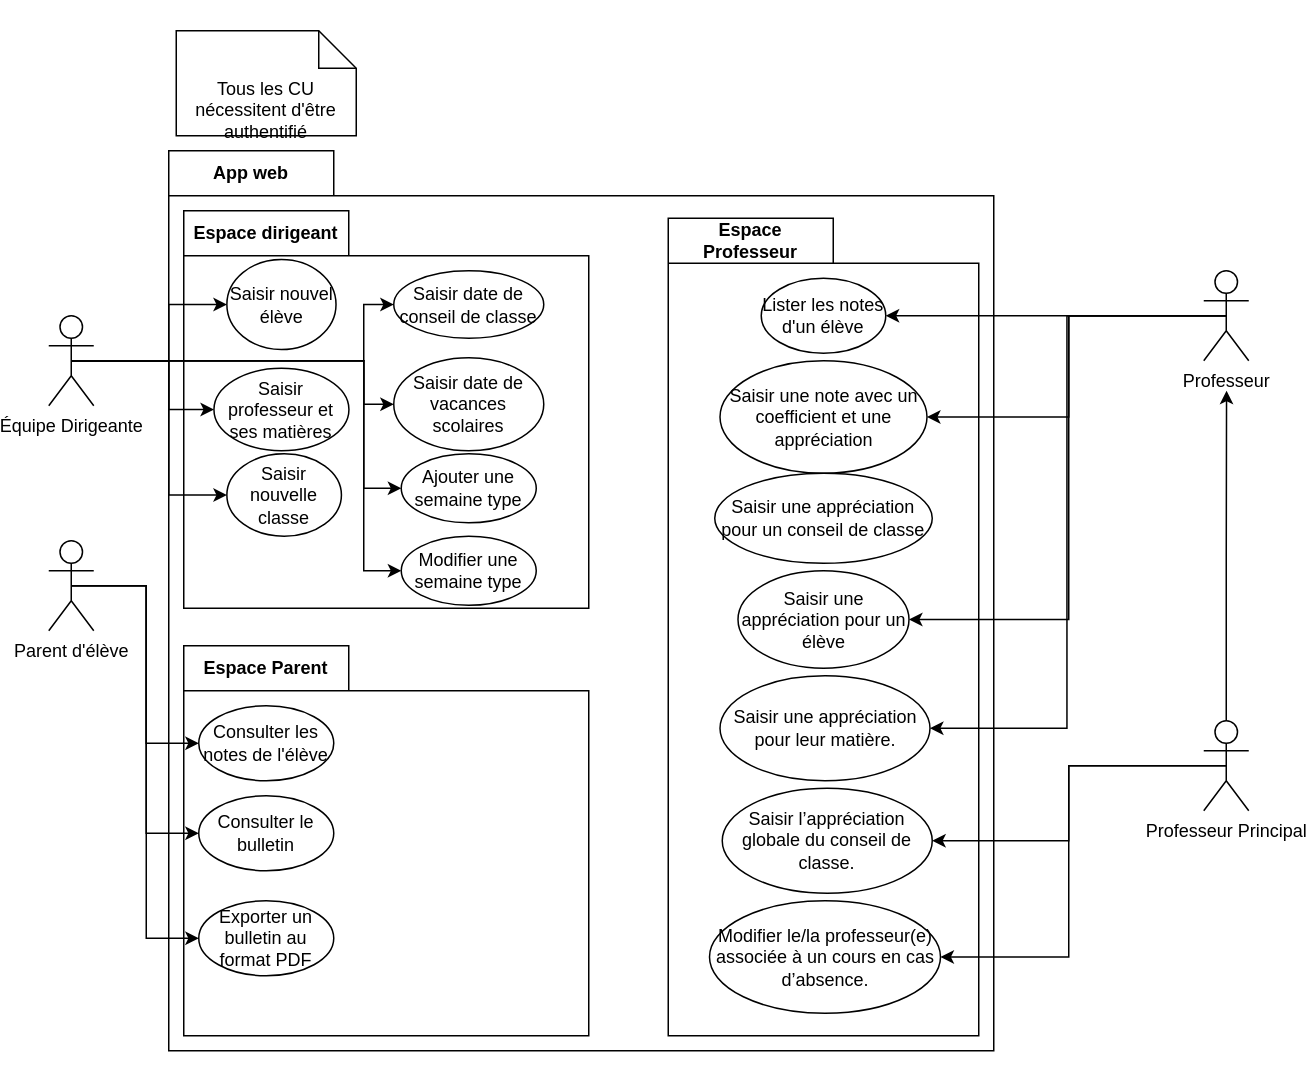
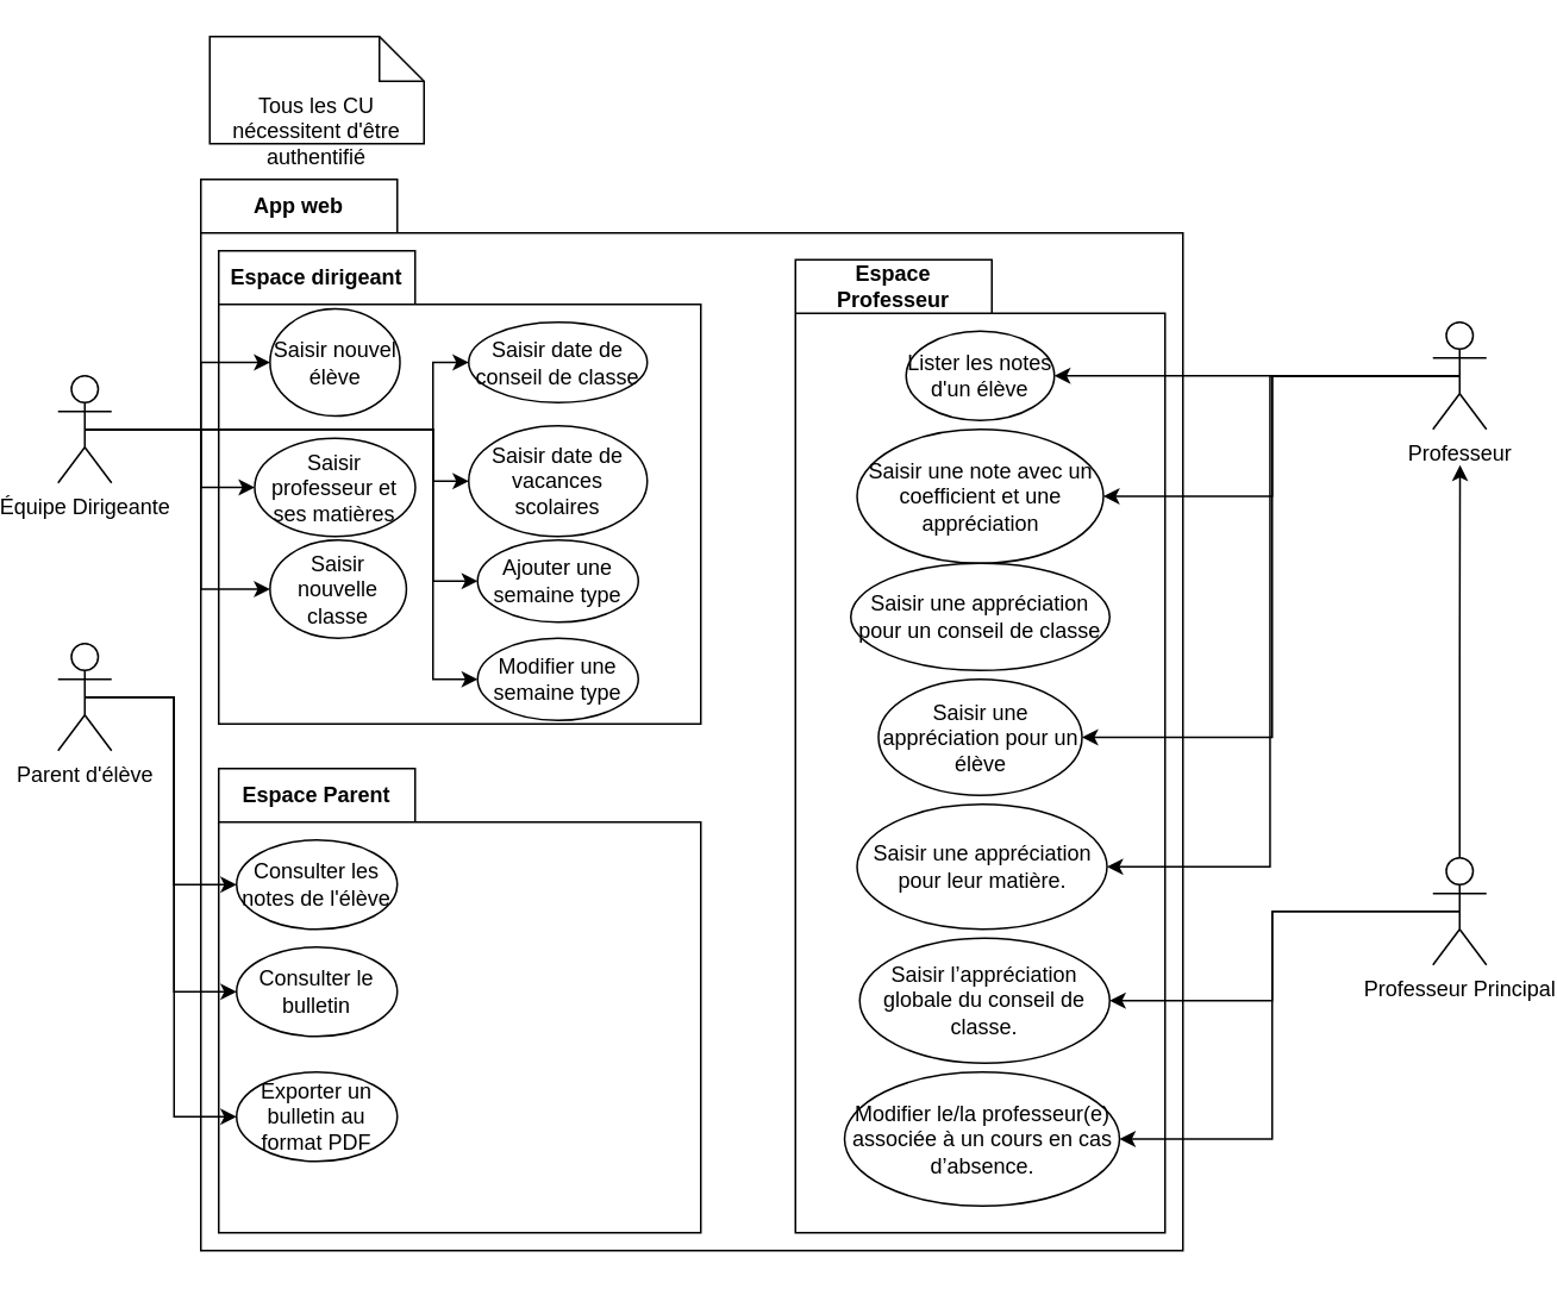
- <mxCell id="48" value="Tous les CU nécessitent d'être authentifié" style="shape=note2;boundedLbl=1;whiteSpace=wrap;html=1;size=25;verticalAlign=top;align=center;" vertex="1" parent="1"><mxGeometry x="105" y="20" width="120" height="70" as="geometry" /></mxCell>
+ <mxCell id="48" value="Tous les CU nécessitent d'être authentifié" style="shape=note2;boundedLbl=1;whiteSpace=wrap;html=1;size=25;verticalAlign=top;align=center;" vertex="1" parent="1"><mxGeometry x="105" y="20" width="120" height="60" as="geometry" /></mxCell>
